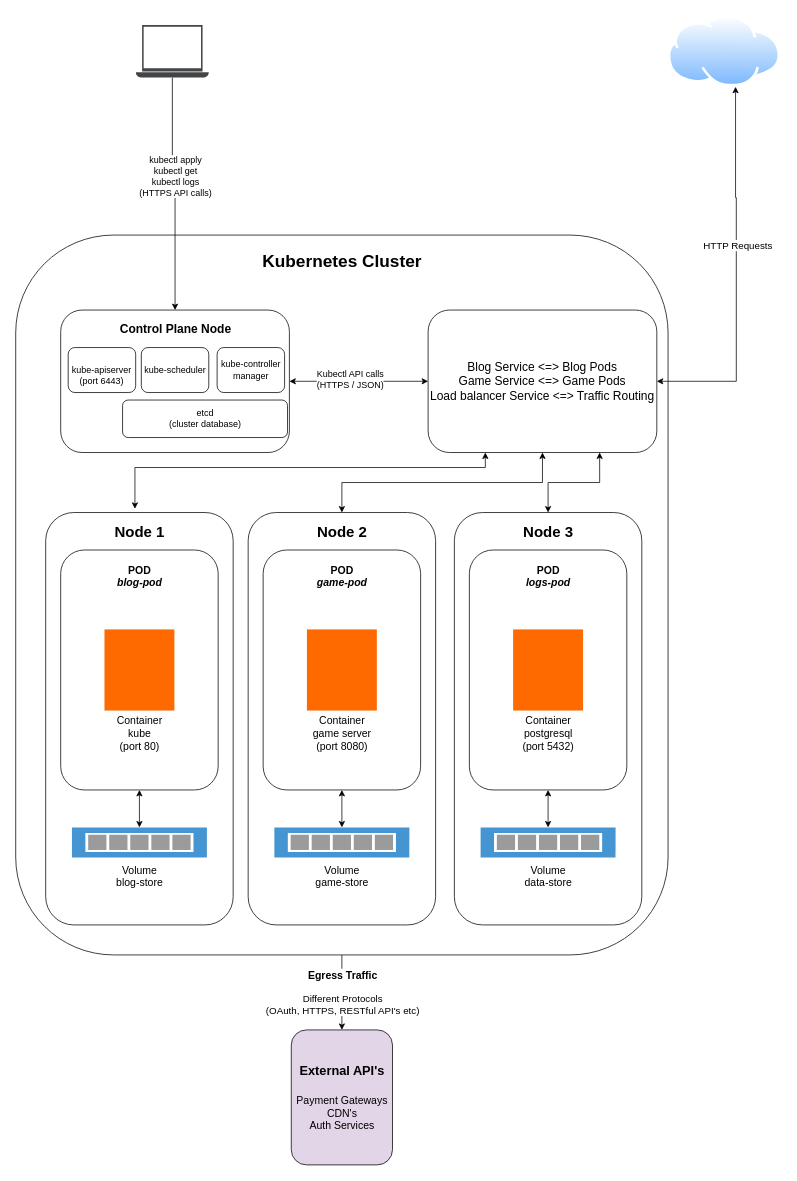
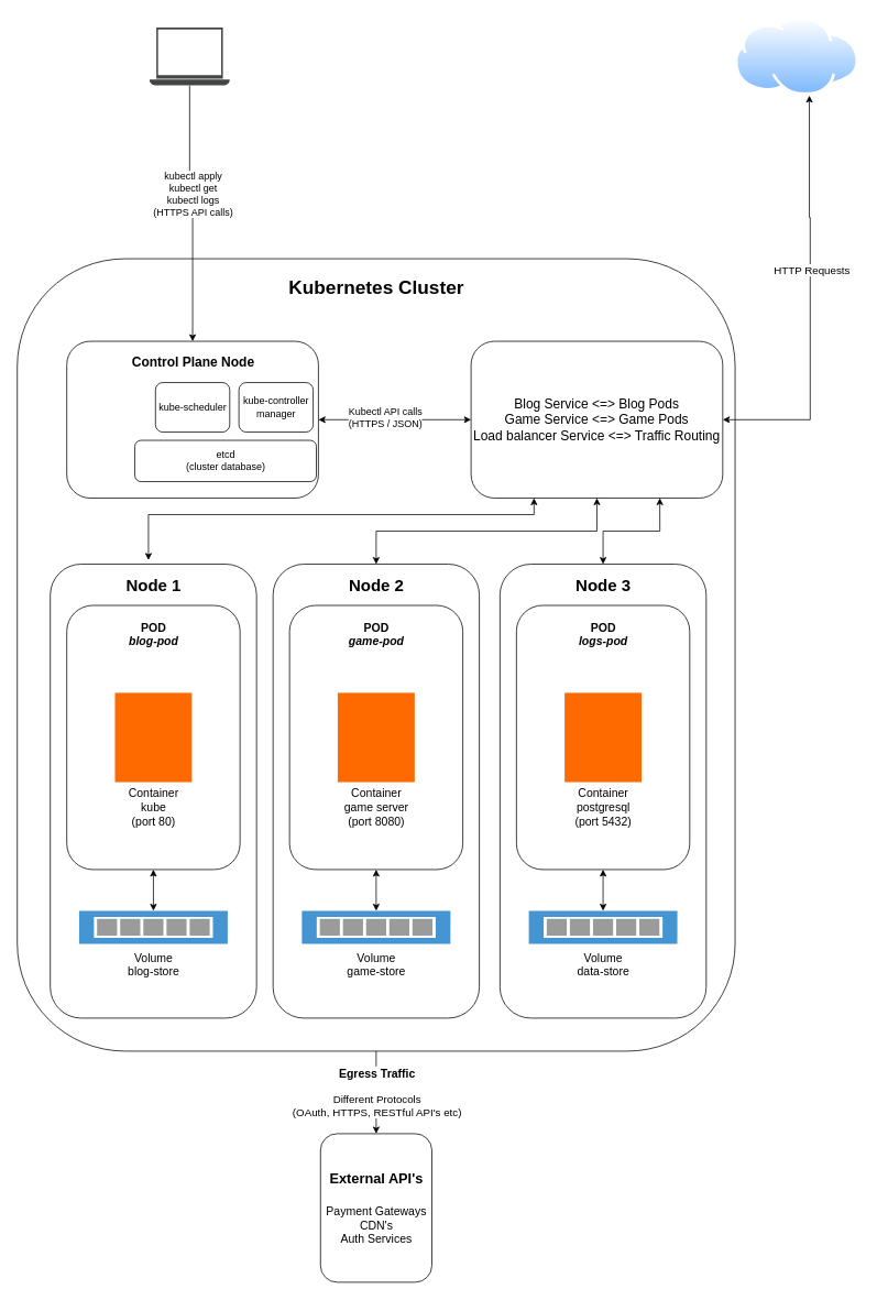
- <mxCell id="43" value="&lt;br&gt;kube-apiserver&lt;br&gt;&lt;div&gt;(port 6443)&lt;/div&gt;" style="rounded=1;whiteSpace=wrap;html=1;" vertex="1" parent="1"><mxGeometry x="90" y="463" width="90" height="60" as="geometry" /></mxCell>
- <mxCell id="51" value="&lt;div&gt;&lt;b&gt;&lt;font style=&quot;font-size: 17px;&quot;&gt;External API's&lt;br&gt;&lt;br&gt;&lt;/font&gt;&lt;/b&gt;&lt;/div&gt;&lt;div&gt;&lt;font style=&quot;font-size: 14px;&quot;&gt;Payment Gateways&lt;br&gt;CDN's&lt;br&gt;Auth Services&lt;/font&gt;&lt;/div&gt;" style="rounded=1;whiteSpace=wrap;html=1;fillColor=#e1d5e7;" vertex="1" parent="1"><mxGeometry x="387.5" y="1373" width="135" height="180" as="geometry" /></mxCell>
+ <mxCell id="51" value="&lt;div&gt;&lt;b&gt;&lt;font style=&quot;font-size: 17px;&quot;&gt;External API's&lt;br&gt;&lt;br&gt;&lt;/font&gt;&lt;/b&gt;&lt;/div&gt;&lt;div&gt;&lt;font style=&quot;font-size: 14px;&quot;&gt;Payment Gateways&lt;br&gt;CDN's&lt;br&gt;Auth Services&lt;/font&gt;&lt;/div&gt;" style="rounded=1;whiteSpace=wrap;html=1;" vertex="1" parent="1"><mxGeometry x="387.5" y="1373" width="135" height="180" as="geometry" /></mxCell>
